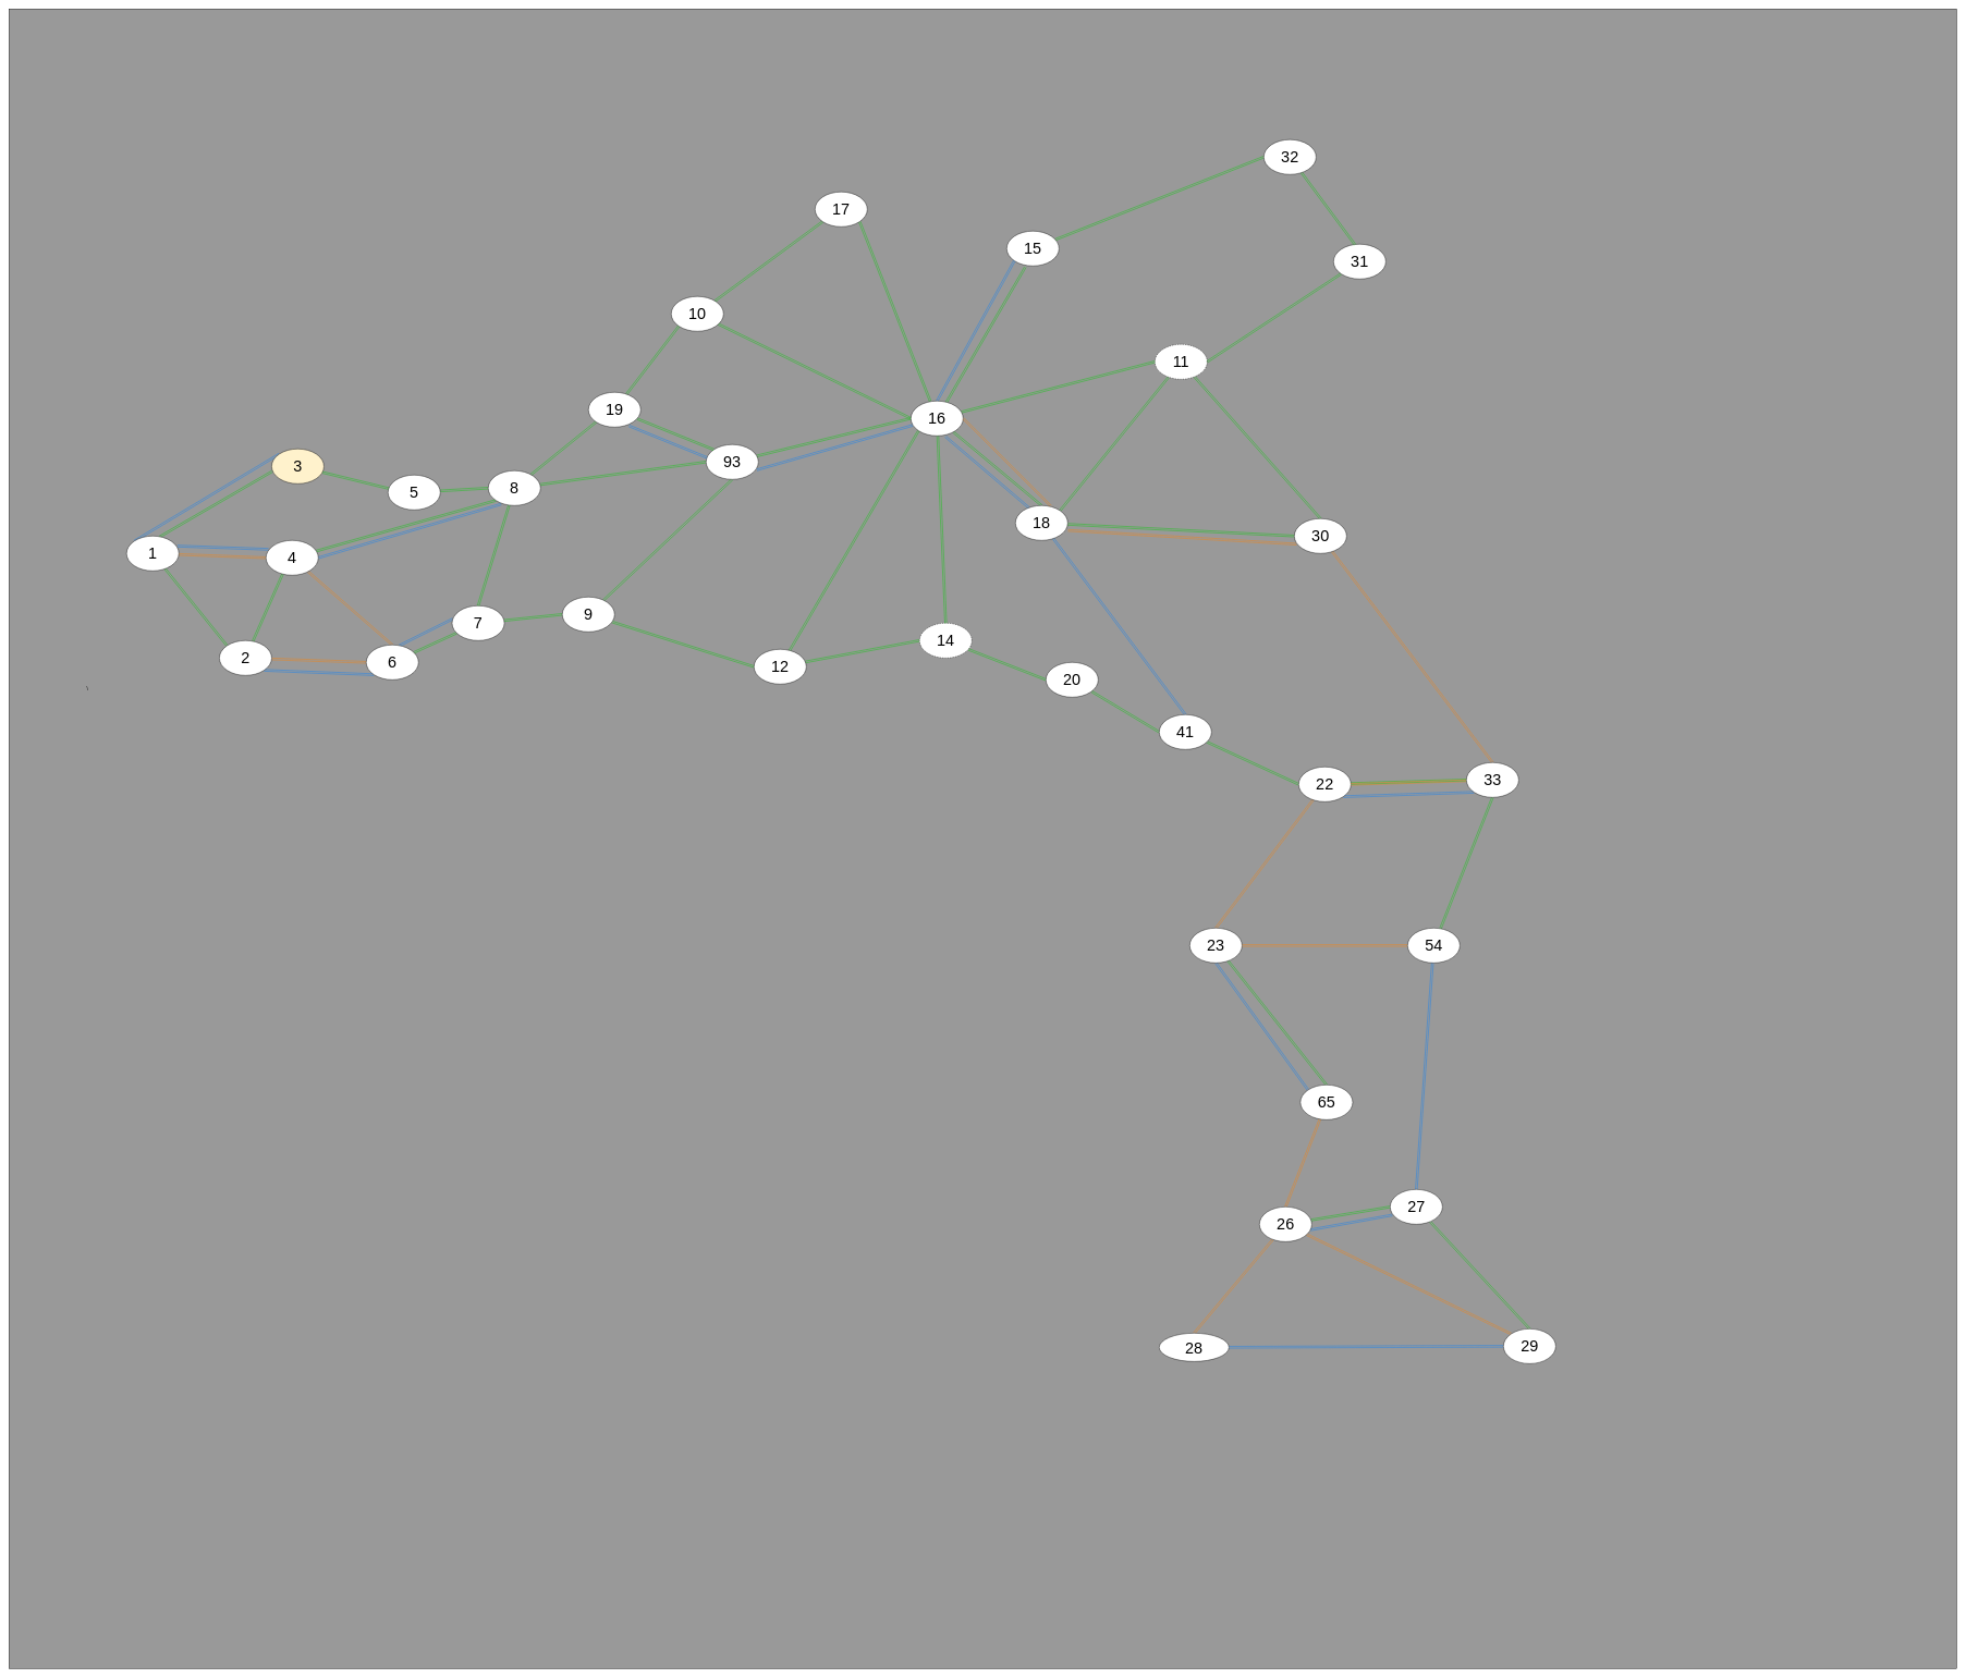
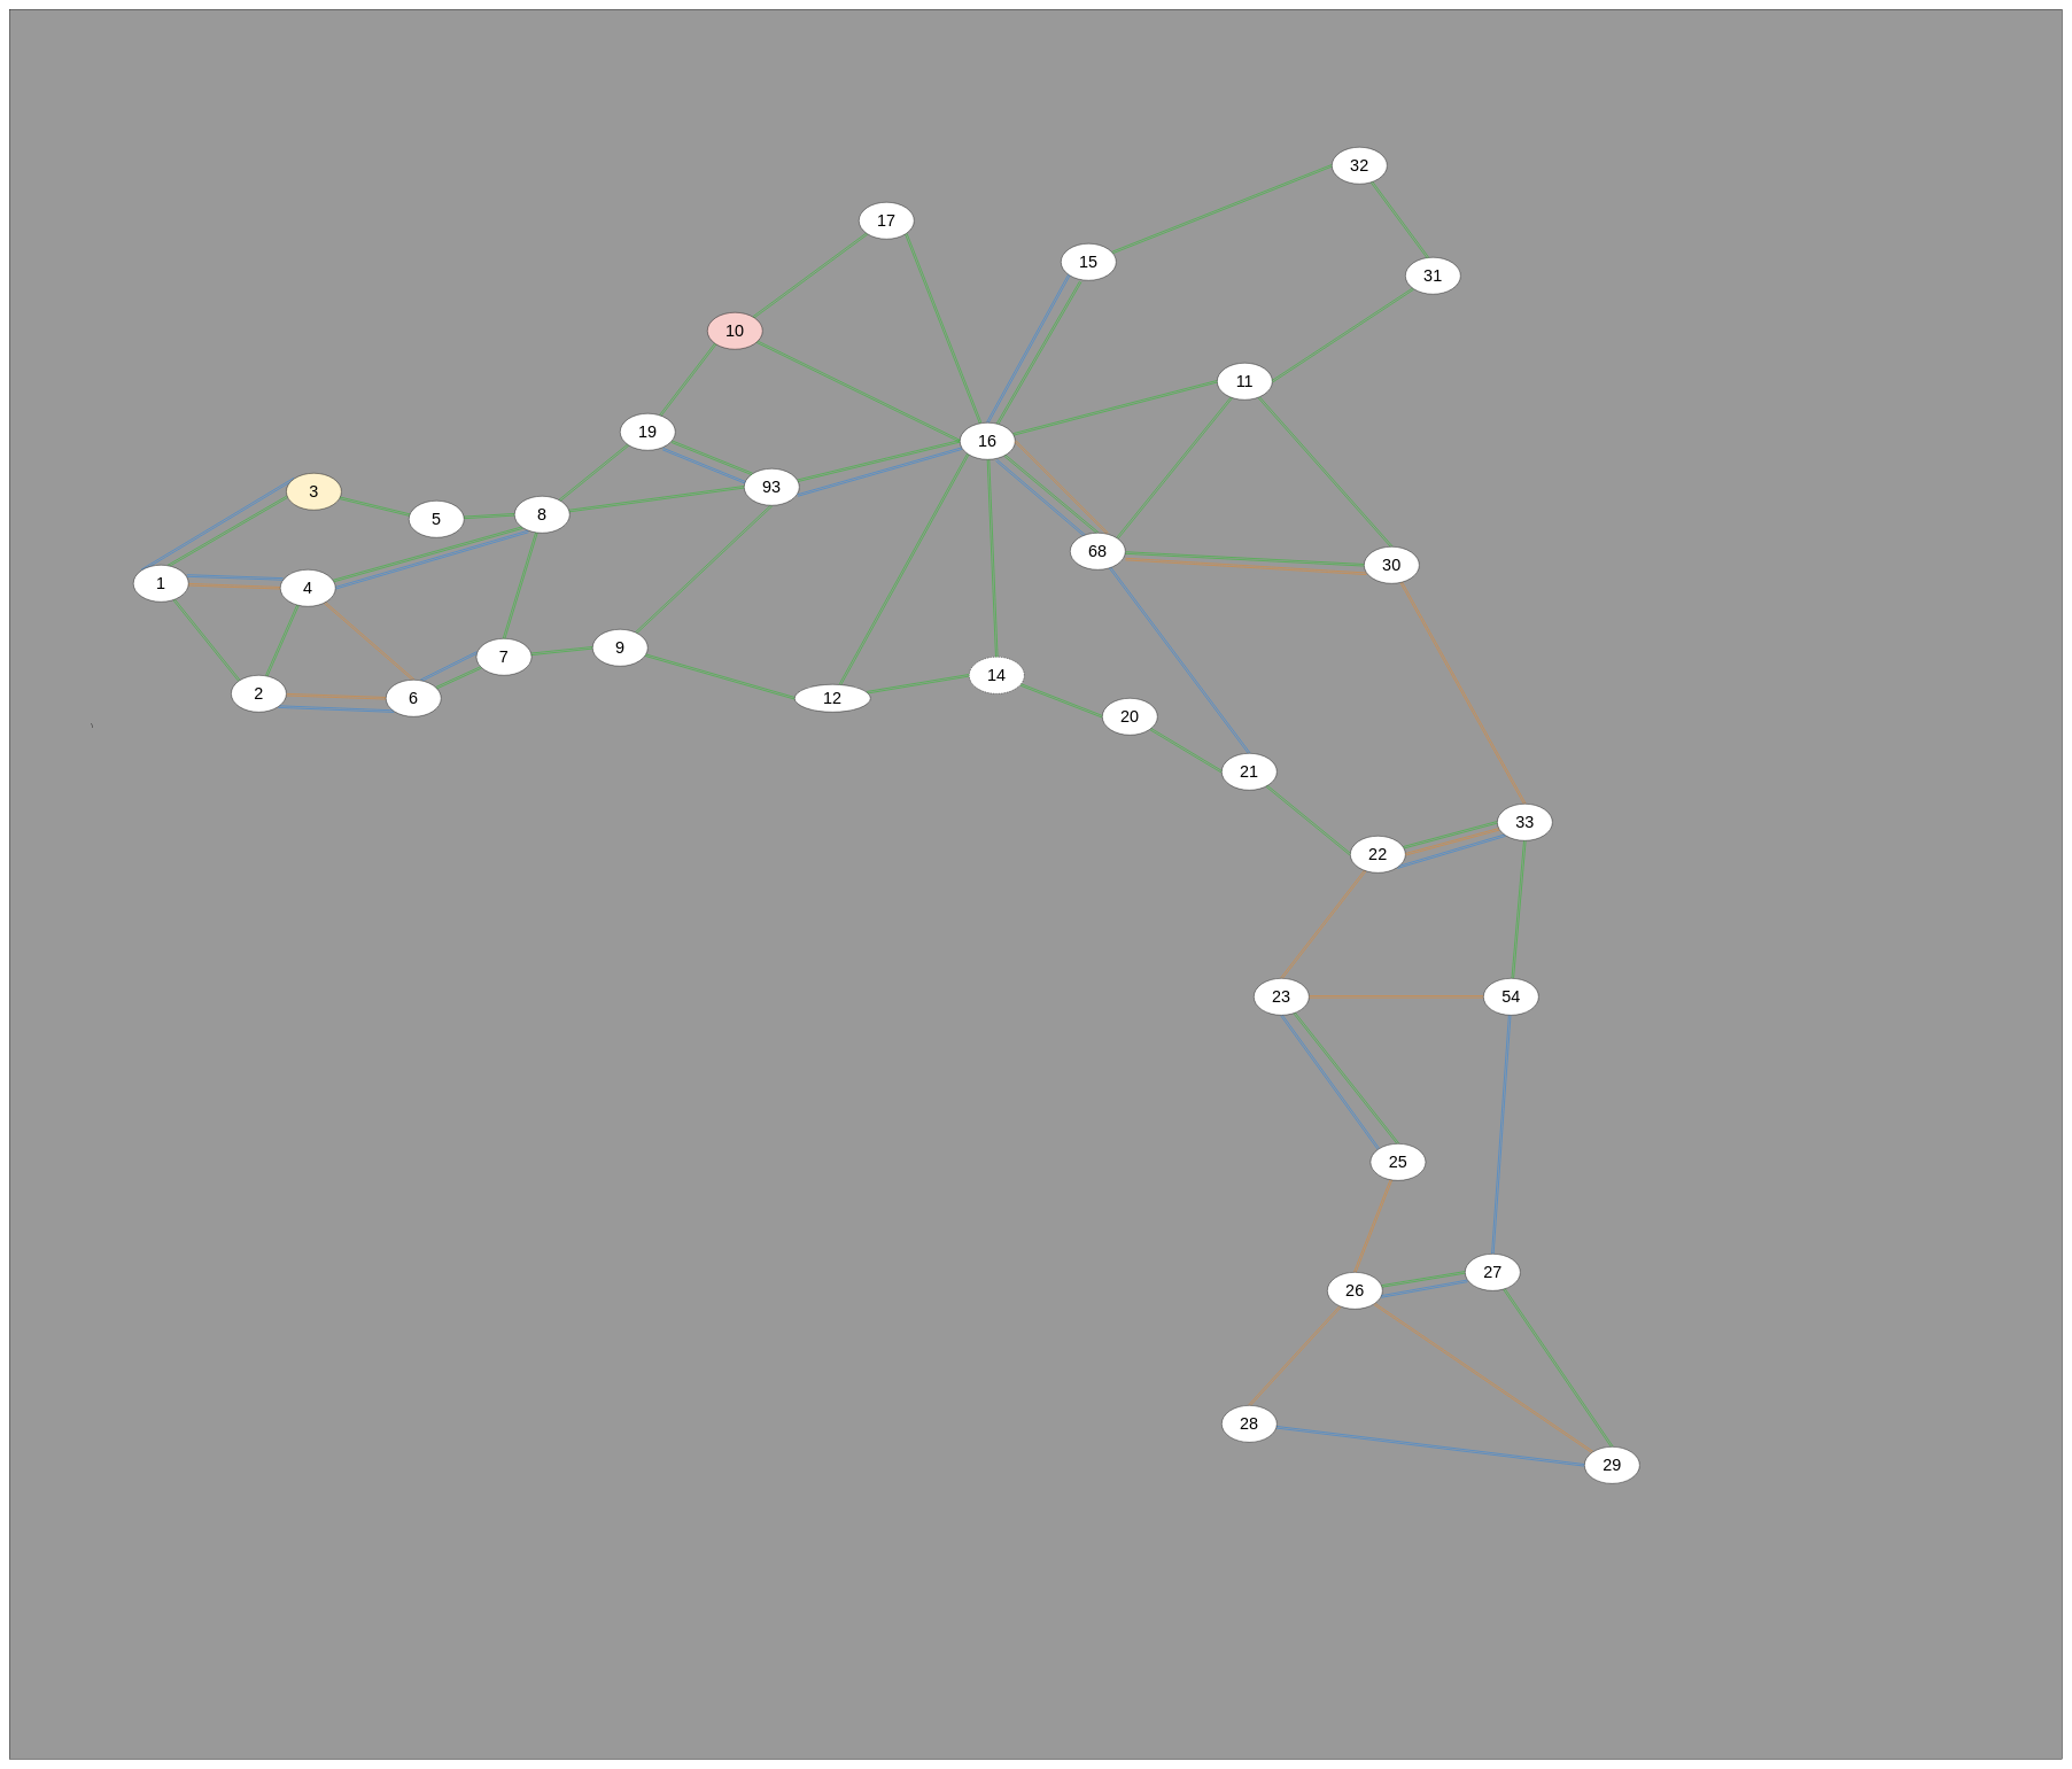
- <mxCell id="36" value="&lt;font style=&quot;font-size: 36px&quot;&gt;10&lt;br&gt;&lt;/font&gt;" style="ellipse;whiteSpace=wrap;html=1;" vertex="1" parent="1"><mxGeometry x="1540" y="680" width="120" height="80" as="geometry" /></mxCell>
+ <mxCell id="36" value="&lt;font style=&quot;font-size: 36px&quot;&gt;10&lt;br&gt;&lt;/font&gt;" style="ellipse;whiteSpace=wrap;html=1;fillColor=#f8cecc;" vertex="1" parent="1"><mxGeometry x="1540" y="680" width="120" height="80" as="geometry" /></mxCell>
- <mxCell id="39" value="&lt;font style=&quot;font-size: 36px&quot;&gt;11&lt;br&gt;&lt;/font&gt;" style="ellipse;whiteSpace=wrap;html=1;dashed=1;" vertex="1" parent="1"><mxGeometry x="2650" y="790" width="120" height="80" as="geometry" /></mxCell>
+ <mxCell id="39" value="&lt;font style=&quot;font-size: 36px&quot;&gt;11&lt;br&gt;&lt;/font&gt;" style="ellipse;whiteSpace=wrap;html=1;" vertex="1" parent="1"><mxGeometry x="2650" y="790" width="120" height="80" as="geometry" /></mxCell>
- <mxCell id="62" value="&lt;font style=&quot;font-size: 36px&quot;&gt;18&lt;br&gt;&lt;/font&gt;" style="ellipse;whiteSpace=wrap;html=1;" vertex="1" parent="1"><mxGeometry x="2330" y="1160" width="120" height="80" as="geometry" /></mxCell>
+ <mxCell id="62" value="&lt;font style=&quot;font-size: 36px&quot;&gt;68&lt;br&gt;&lt;/font&gt;" style="ellipse;whiteSpace=wrap;html=1;" vertex="1" parent="1"><mxGeometry x="2330" y="1160" width="120" height="80" as="geometry" /></mxCell>
- <mxCell id="42" value="&lt;font style=&quot;font-size: 36px&quot;&gt;12&lt;br&gt;&lt;/font&gt;" style="ellipse;whiteSpace=wrap;html=1;" vertex="1" parent="1"><mxGeometry x="1730" y="1490" width="120" height="80" as="geometry" /></mxCell>
+ <mxCell id="42" value="&lt;font style=&quot;font-size: 36px&quot;&gt;12&lt;br&gt;&lt;/font&gt;" style="ellipse;whiteSpace=wrap;html=1;" vertex="1" parent="1"><mxGeometry x="1730" y="1490" width="165" height="60" as="geometry" /></mxCell>
- <mxCell id="70" value="&lt;font style=&quot;font-size: 36px&quot;&gt;41&lt;br&gt;&lt;/font&gt;" style="ellipse;whiteSpace=wrap;html=1;" vertex="1" parent="1"><mxGeometry x="2660" y="1640" width="120" height="80" as="geometry" /></mxCell>
+ <mxCell id="70" value="&lt;font style=&quot;font-size: 36px&quot;&gt;21&lt;br&gt;&lt;/font&gt;" style="ellipse;whiteSpace=wrap;html=1;" vertex="1" parent="1"><mxGeometry x="2660" y="1640" width="120" height="80" as="geometry" /></mxCell>
- <mxCell id="102" value="&lt;font style=&quot;font-size: 36px&quot;&gt;33&lt;br&gt;&lt;/font&gt;" style="ellipse;whiteSpace=wrap;html=1;" vertex="1" parent="1"><mxGeometry x="3365" y="1750" width="120" height="80" as="geometry" /></mxCell>
+ <mxCell id="102" value="&lt;font style=&quot;font-size: 36px&quot;&gt;33&lt;br&gt;&lt;/font&gt;" style="ellipse;whiteSpace=wrap;html=1;" vertex="1" parent="1"><mxGeometry x="3260" y="1750" width="120" height="80" as="geometry" /></mxCell>
- <mxCell id="74" value="&lt;font style=&quot;font-size: 36px&quot;&gt;22&lt;br&gt;&lt;/font&gt;" style="ellipse;whiteSpace=wrap;html=1;" vertex="1" parent="1"><mxGeometry x="2980" y="1760" width="120" height="80" as="geometry" /></mxCell>
+ <mxCell id="74" value="&lt;font style=&quot;font-size: 36px&quot;&gt;22&lt;br&gt;&lt;/font&gt;" style="ellipse;whiteSpace=wrap;html=1;" vertex="1" parent="1"><mxGeometry x="2940" y="1820" width="120" height="80" as="geometry" /></mxCell>
- <mxCell id="83" value="&lt;font style=&quot;font-size: 36px&quot;&gt;65&lt;br&gt;&lt;/font&gt;" style="ellipse;whiteSpace=wrap;html=1;" vertex="1" parent="1"><mxGeometry x="2984" y="2490" width="120" height="80" as="geometry" /></mxCell>
+ <mxCell id="83" value="&lt;font style=&quot;font-size: 36px&quot;&gt;25&lt;br&gt;&lt;/font&gt;" style="ellipse;whiteSpace=wrap;html=1;" vertex="1" parent="1"><mxGeometry x="2984" y="2490" width="120" height="80" as="geometry" /></mxCell>
- <mxCell id="93" value="&lt;font style=&quot;font-size: 36px&quot;&gt;29&lt;br&gt;&lt;/font&gt;" style="ellipse;whiteSpace=wrap;html=1;" vertex="1" parent="1"><mxGeometry x="3450" y="3050" width="120" height="80" as="geometry" /></mxCell>
+ <mxCell id="93" value="&lt;font style=&quot;font-size: 36px&quot;&gt;29&lt;br&gt;&lt;/font&gt;" style="ellipse;whiteSpace=wrap;html=1;" vertex="1" parent="1"><mxGeometry x="3450" y="3150" width="120" height="80" as="geometry" /></mxCell>
- <mxCell id="92" value="&lt;font style=&quot;font-size: 36px&quot;&gt;28&lt;br&gt;&lt;/font&gt;" style="ellipse;whiteSpace=wrap;html=1;" vertex="1" parent="1"><mxGeometry x="2660" y="3060" width="160" height="65" as="geometry" /></mxCell>
+ <mxCell id="92" value="&lt;font style=&quot;font-size: 36px&quot;&gt;28&lt;br&gt;&lt;/font&gt;" style="ellipse;whiteSpace=wrap;html=1;" vertex="1" parent="1"><mxGeometry x="2660" y="3060" width="120" height="80" as="geometry" /></mxCell>
